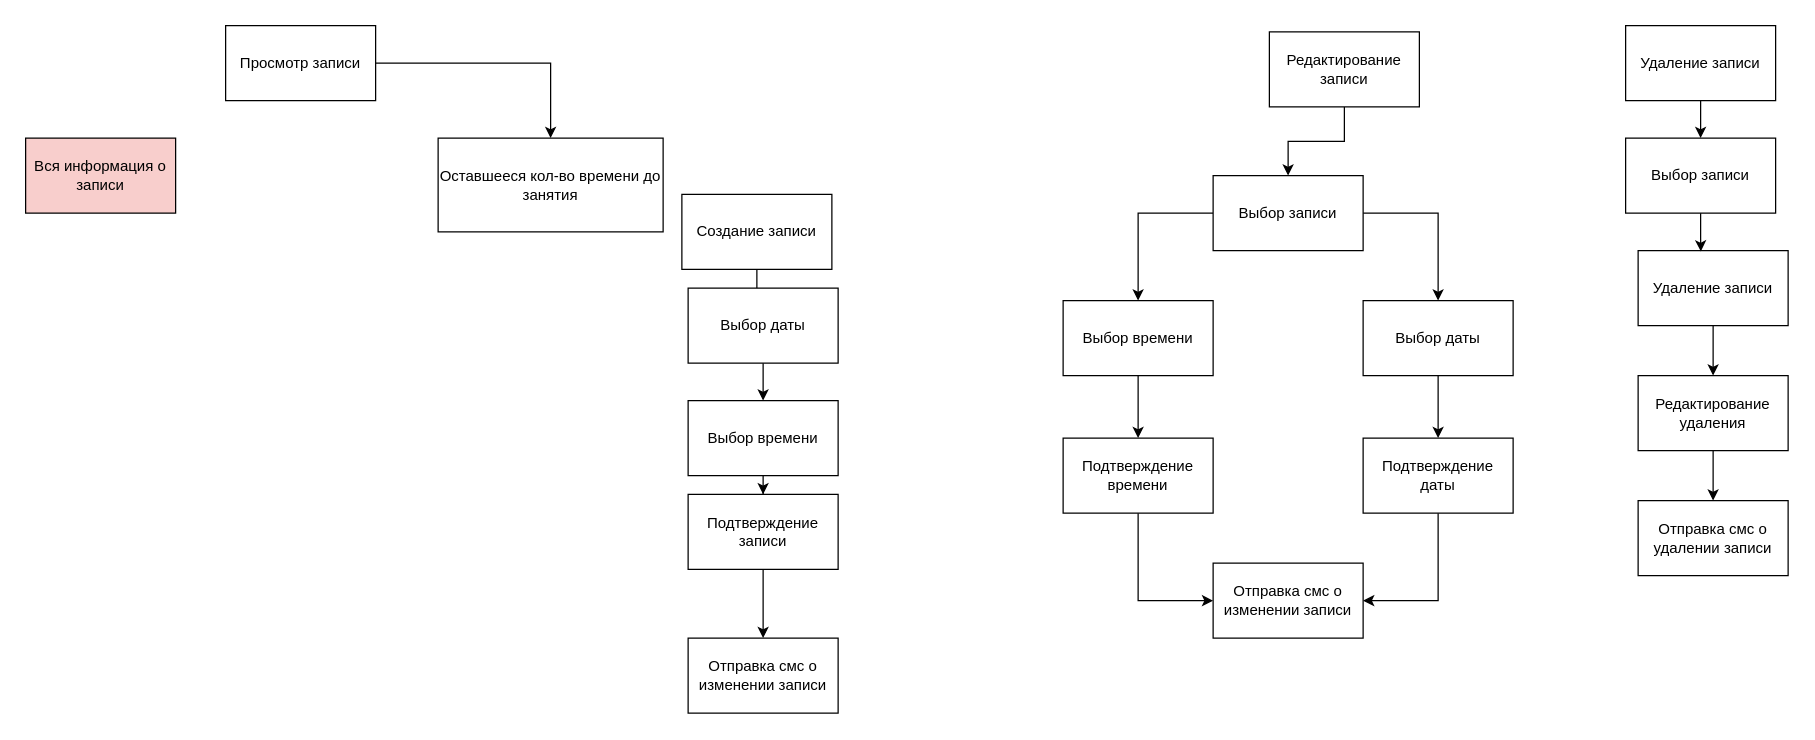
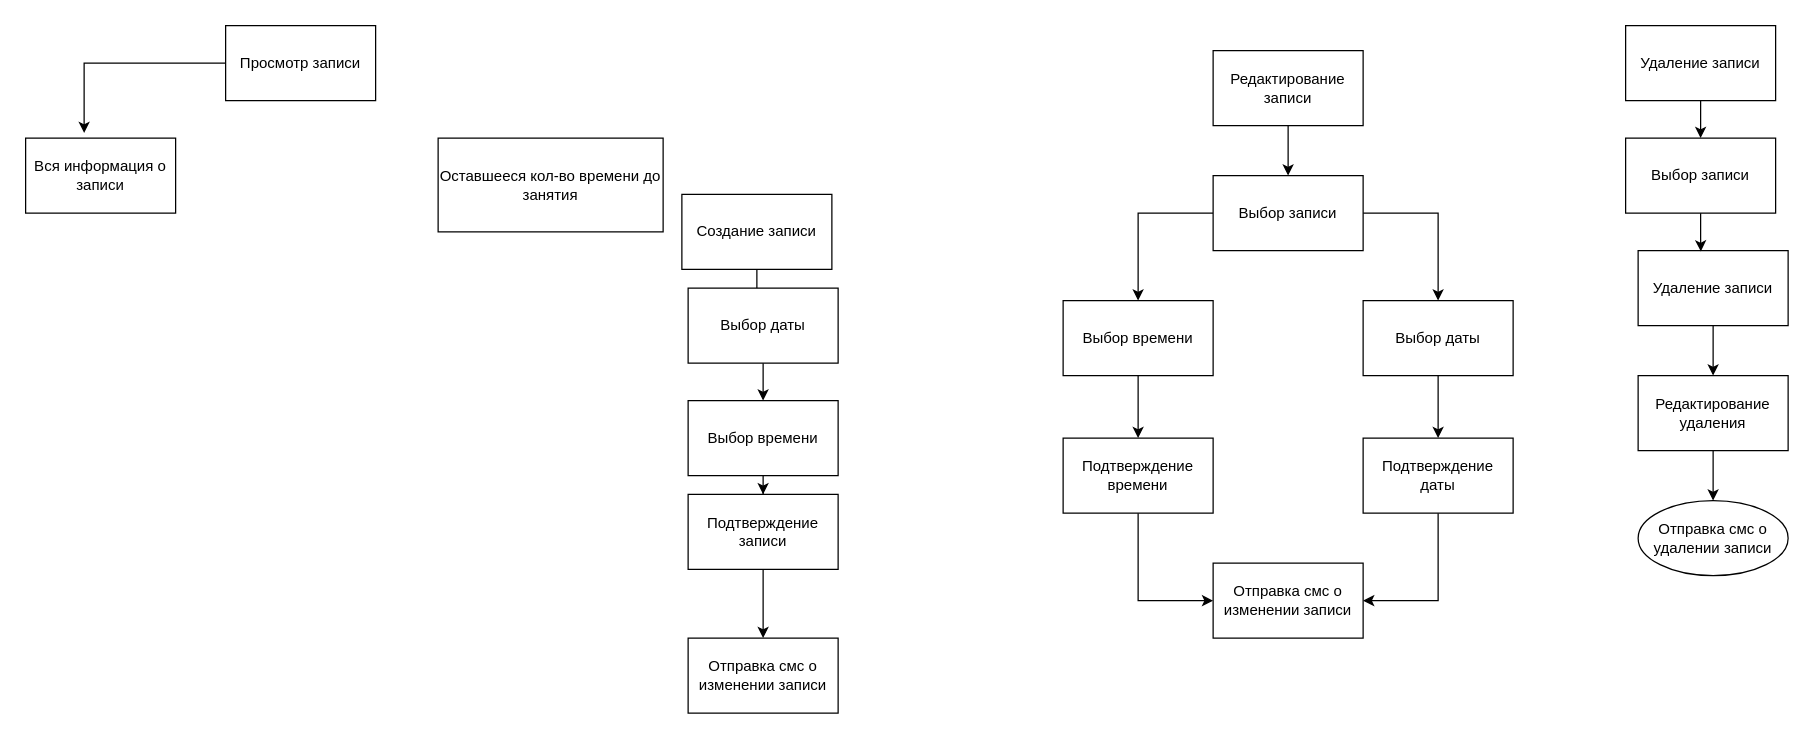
+ <mxCell id="38" style="edgeStyle=orthogonalEdgeStyle;rounded=0;orthogonalLoop=1;jettySize=auto;html=1;entryX=0.39;entryY=-0.069;entryDx=0;entryDy=0;entryPerimeter=0;" edge="1" parent="1" source="15" target="36"><mxGeometry relative="1" as="geometry" /></mxCell>
- <mxCell id="14" style="edgeStyle=orthogonalEdgeStyle;rounded=0;orthogonalLoop=1;jettySize=auto;html=1;" edge="1" parent="1" source="15" target="37"><mxGeometry relative="1" as="geometry" /></mxCell>
- <mxCell id="5" value="Редактирование записи&lt;br&gt;" style="rounded=0;whiteSpace=wrap;html=1;" vertex="1" parent="1"><mxGeometry x="1015" y="25" width="120" height="60" as="geometry" /></mxCell>
+ <mxCell id="5" value="Редактирование записи&lt;br&gt;" style="rounded=0;whiteSpace=wrap;html=1;" vertex="1" parent="1"><mxGeometry x="970" y="40" width="120" height="60" as="geometry" /></mxCell>
- <mxCell id="36" value="Вся информация о записи" style="rounded=0;whiteSpace=wrap;html=1;fillColor=#f8cecc;" vertex="1" parent="1"><mxGeometry x="20" y="110" width="120" height="60" as="geometry" /></mxCell>
+ <mxCell id="36" value="Вся информация о записи" style="rounded=0;whiteSpace=wrap;html=1;" vertex="1" parent="1"><mxGeometry x="20" y="110" width="120" height="60" as="geometry" /></mxCell>
- <mxCell id="35" value="Отправка смс о удалении записи" style="whiteSpace=wrap;html=1;" vertex="1" parent="1"><mxGeometry x="1310" y="400" width="120" height="60" as="geometry" /></mxCell>
+ <mxCell id="35" value="Отправка смс о удалении записи" style="ellipse;whiteSpace=wrap;html=1;" vertex="1" parent="1"><mxGeometry x="1310" y="400" width="120" height="60" as="geometry" /></mxCell>
